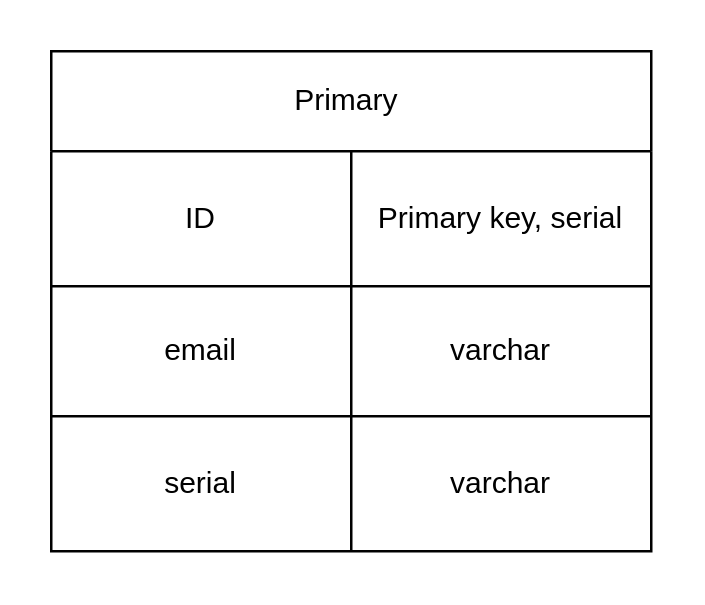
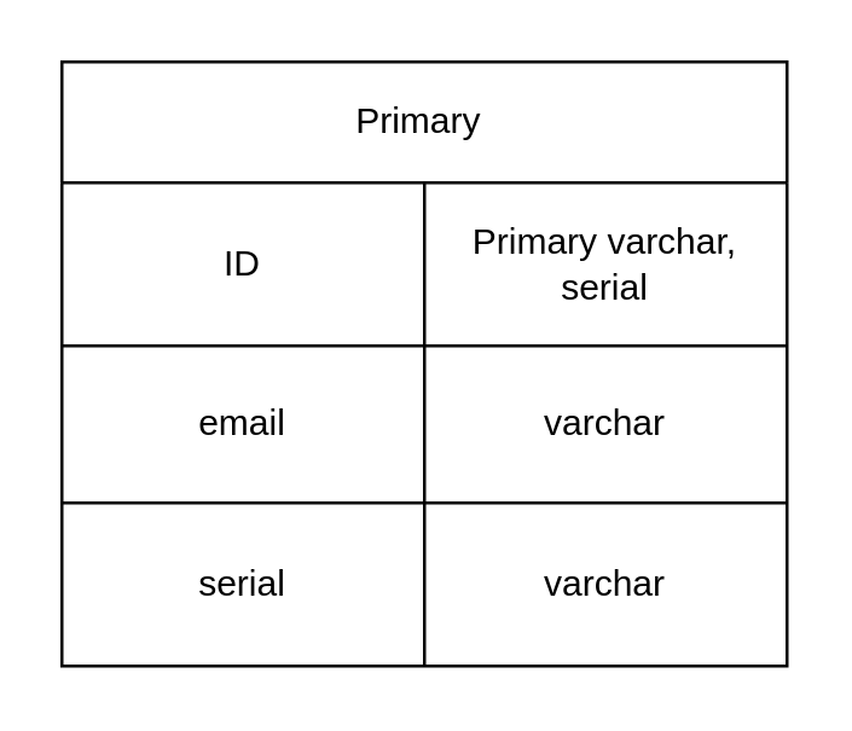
- <mxCell id="5" value="Primary key, serial" style="shape=partialRectangle;html=1;whiteSpace=wrap;connectable=0;fillColor=none;top=0;left=0;bottom=0;right=0;overflow=hidden;" parent="3" vertex="1"><mxGeometry x="120" width="120" height="54" as="geometry"><mxRectangle width="120" height="54" as="alternateBounds" /></mxGeometry></mxCell>
+ <mxCell id="5" value="Primary varchar, serial" style="shape=partialRectangle;html=1;whiteSpace=wrap;connectable=0;fillColor=none;top=0;left=0;bottom=0;right=0;overflow=hidden;" parent="3" vertex="1"><mxGeometry x="120" width="120" height="54" as="geometry"><mxRectangle width="120" height="54" as="alternateBounds" /></mxGeometry></mxCell>
